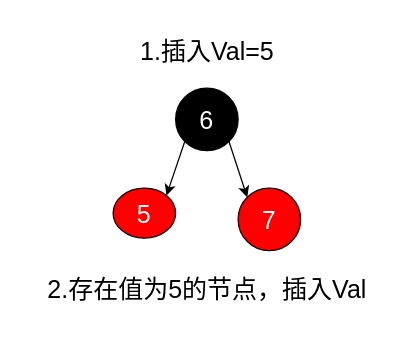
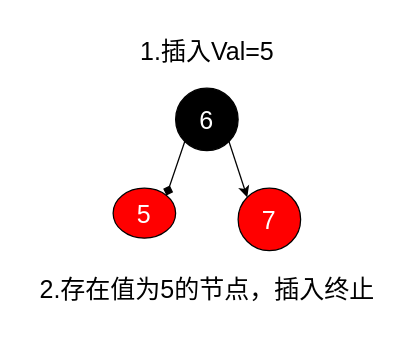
- <mxCell id="2" style="rounded=0;orthogonalLoop=1;jettySize=auto;html=1;exitX=0;exitY=1;exitDx=0;exitDy=0;entryX=1;entryY=0;entryDx=0;entryDy=0;" edge="1" parent="1" source="4" target="5"><mxGeometry relative="1" as="geometry" /></mxCell>
+ <mxCell id="2" style="rounded=0;orthogonalLoop=1;jettySize=auto;html=1;exitX=0;exitY=1;exitDx=0;exitDy=0;entryX=1;entryY=0;entryDx=0;entryDy=0;endArrow=diamond;" edge="1" parent="1" source="4" target="5"><mxGeometry relative="1" as="geometry" /></mxCell>
- <mxCell id="8" value="&lt;font color=&quot;#000000&quot;&gt;2.存在值为5的节点，插入Val&lt;/font&gt;" style="text;html=1;resizable=0;autosize=1;align=center;verticalAlign=middle;points=[];fillColor=none;strokeColor=none;rounded=0;fontSize=20;fontColor=#FFFFFF;" vertex="1" parent="1"><mxGeometry x="20" y="210" width="290" height="40" as="geometry" /></mxCell>
+ <mxCell id="8" value="&lt;font color=&quot;#000000&quot;&gt;2.存在值为5的节点，插入终止&lt;/font&gt;" style="text;html=1;resizable=0;autosize=1;align=center;verticalAlign=middle;points=[];fillColor=none;strokeColor=none;rounded=0;fontSize=20;fontColor=#FFFFFF;" vertex="1" parent="1"><mxGeometry x="20" y="210" width="290" height="40" as="geometry" /></mxCell>
